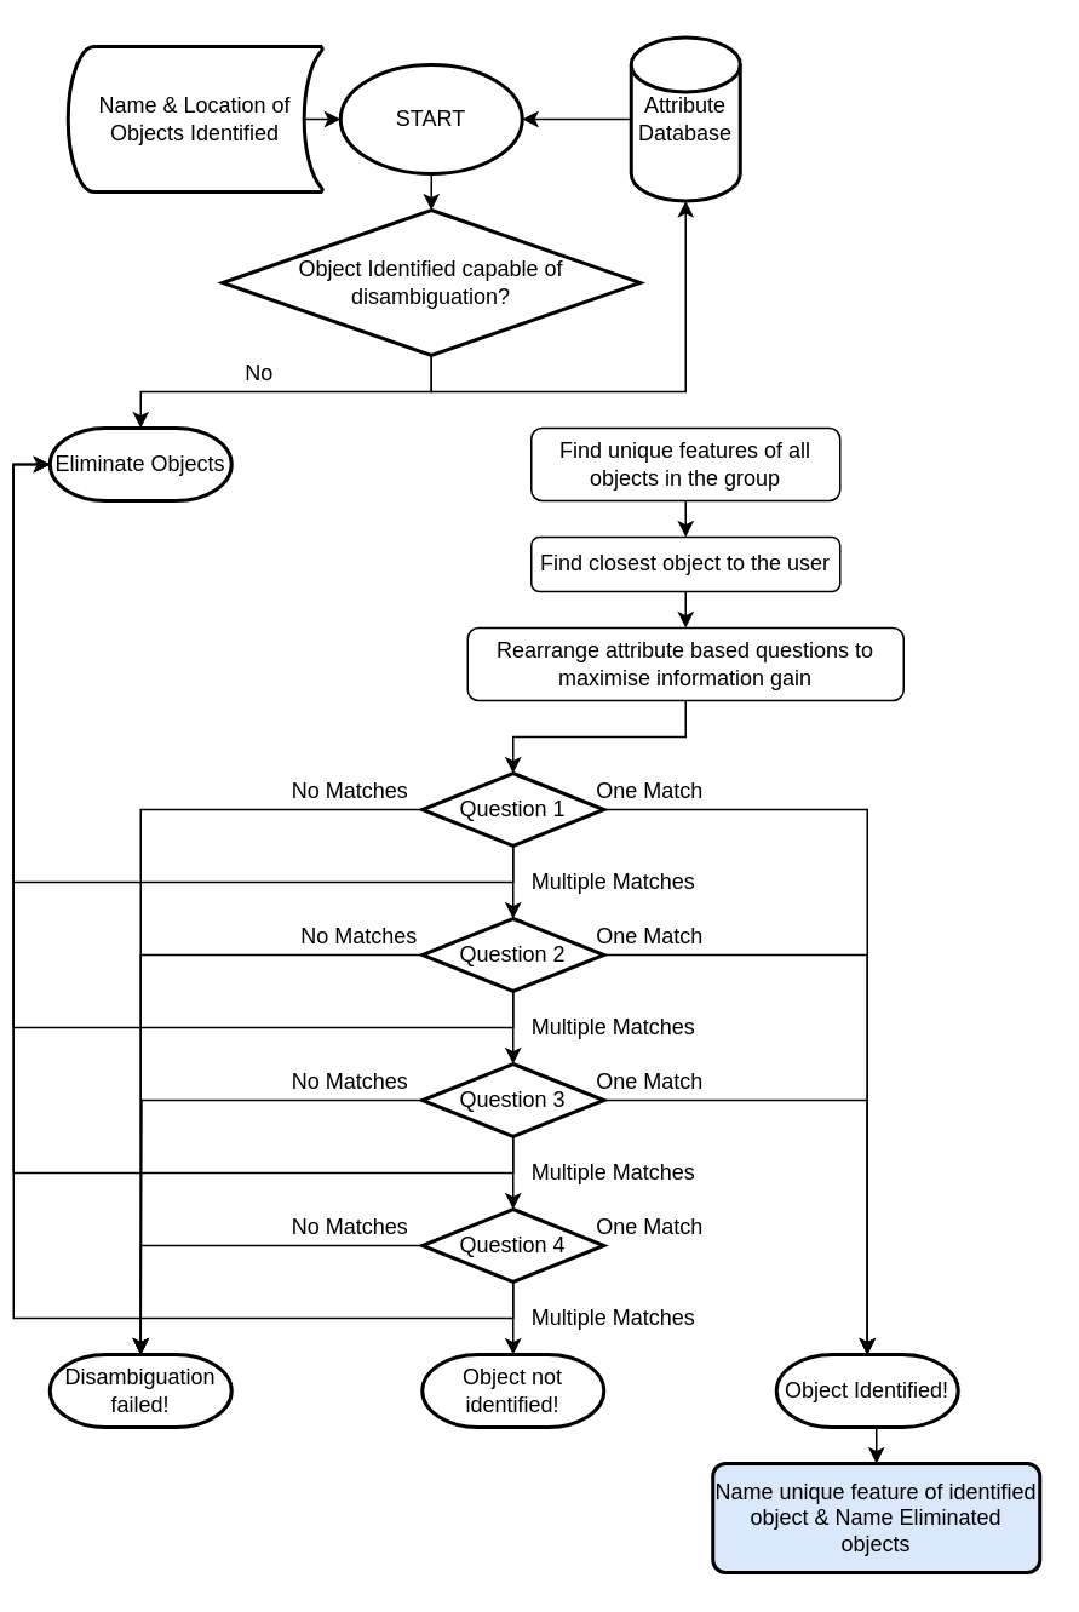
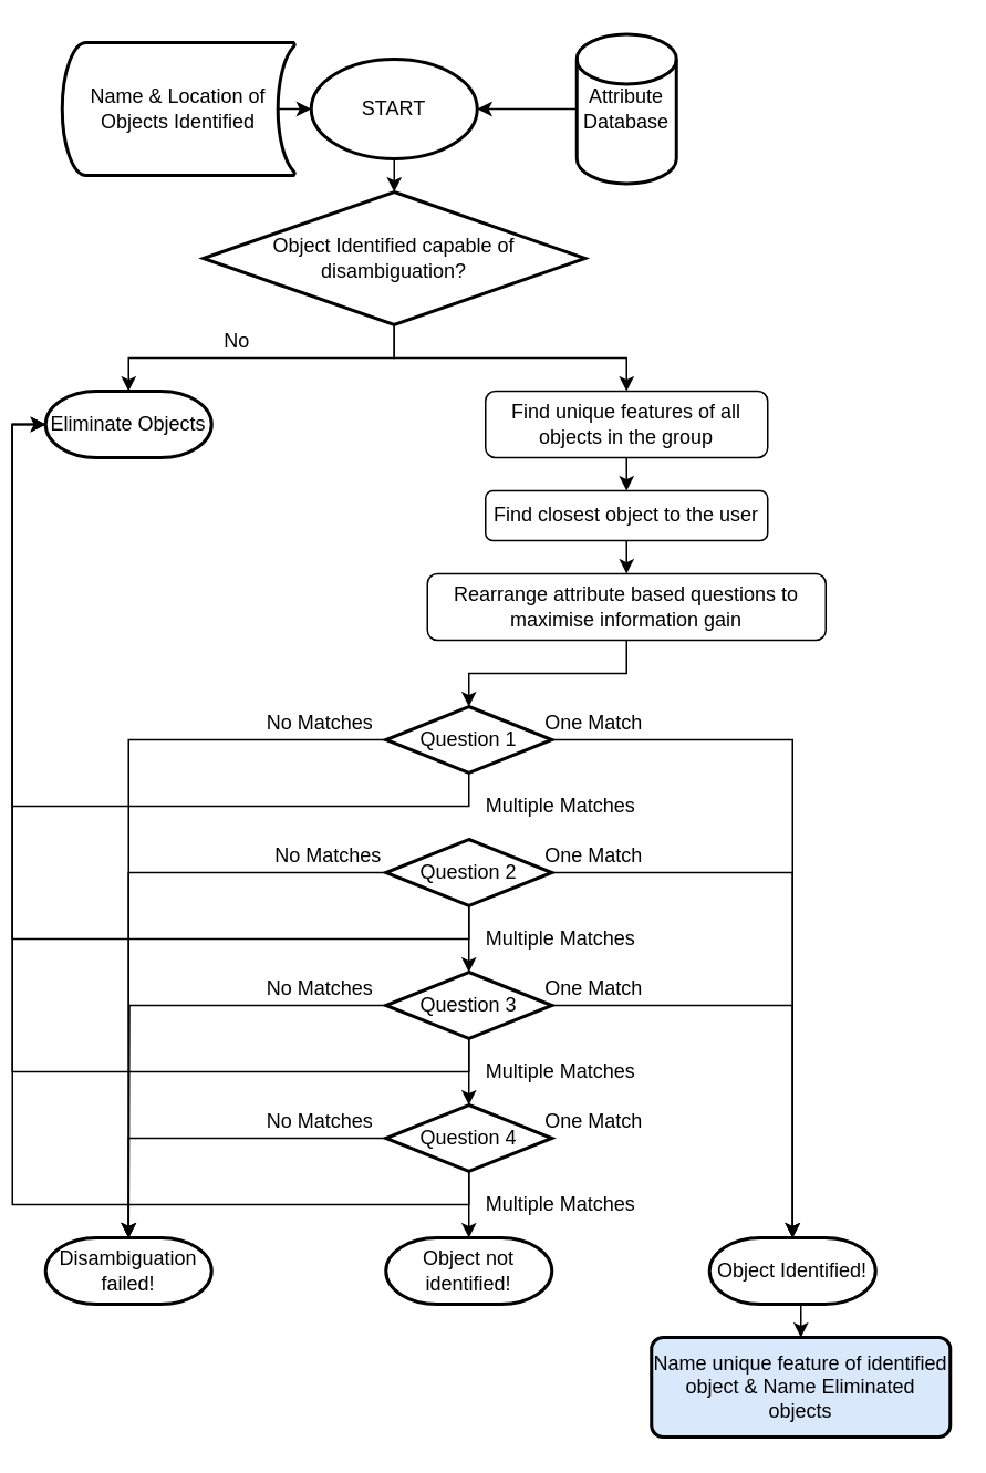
- <mxCell id="8" style="edgeStyle=orthogonalEdgeStyle;rounded=0;orthogonalLoop=1;jettySize=auto;html=1;exitX=0.5;exitY=1;exitDx=0;exitDy=0;exitPerimeter=0;" edge="1" parent="1" source="9" target="12"><mxGeometry relative="1" as="geometry" /></mxCell>
+ <mxCell id="8" style="edgeStyle=orthogonalEdgeStyle;rounded=0;orthogonalLoop=1;jettySize=auto;html=1;exitX=0.5;exitY=1;exitDx=0;exitDy=0;exitPerimeter=0;entryX=0.5;entryY=0;entryDx=0;entryDy=0;" edge="1" parent="1" source="9" target="14"><mxGeometry relative="1" as="geometry" /></mxCell>
- <mxCell id="21" style="edgeStyle=orthogonalEdgeStyle;rounded=0;orthogonalLoop=1;jettySize=auto;html=1;exitX=0.5;exitY=1;exitDx=0;exitDy=0;exitPerimeter=0;entryX=0.5;entryY=0;entryDx=0;entryDy=0;entryPerimeter=0;" edge="1" parent="1" source="23" target="32"><mxGeometry relative="1" as="geometry"><mxPoint x="275" y="505" as="targetPoint" /></mxGeometry></mxCell>
